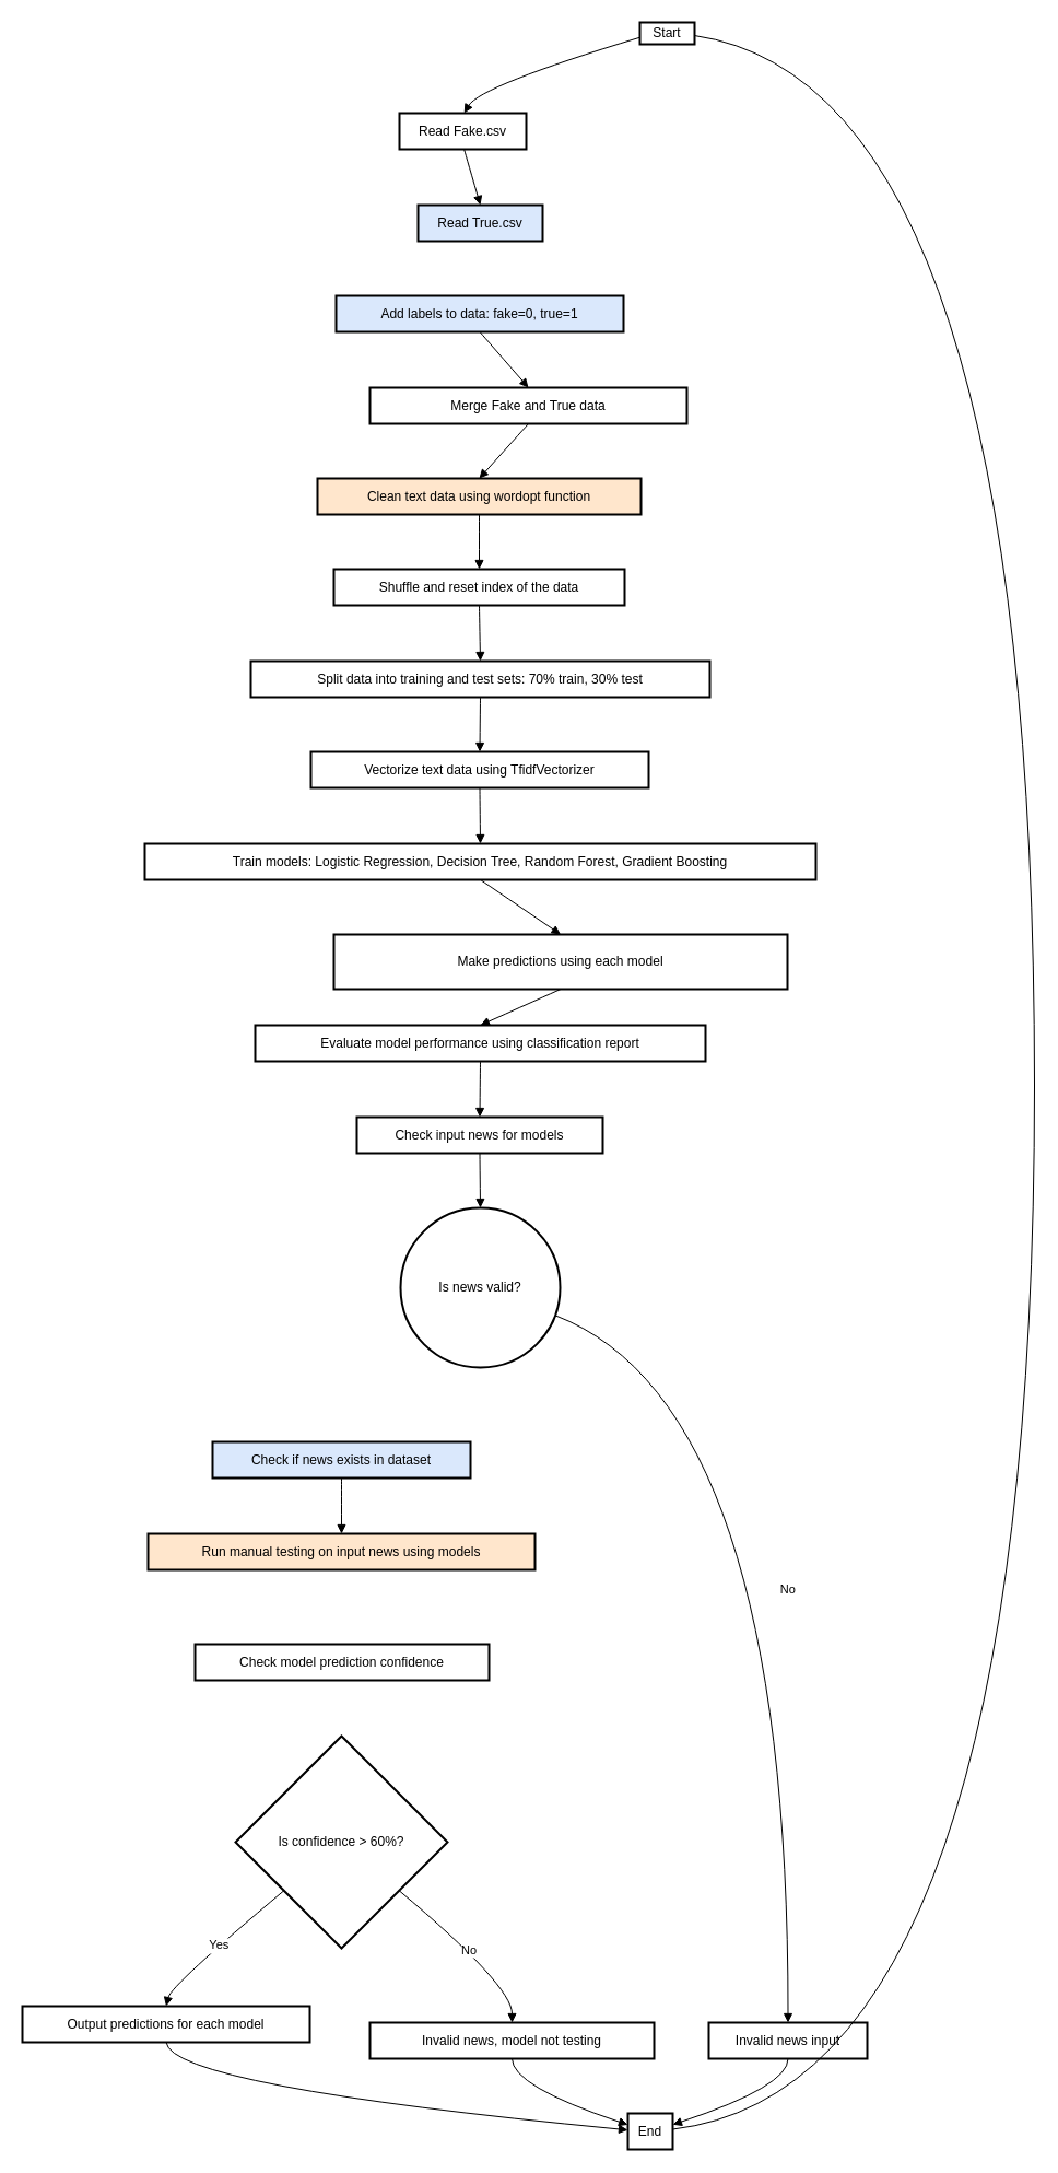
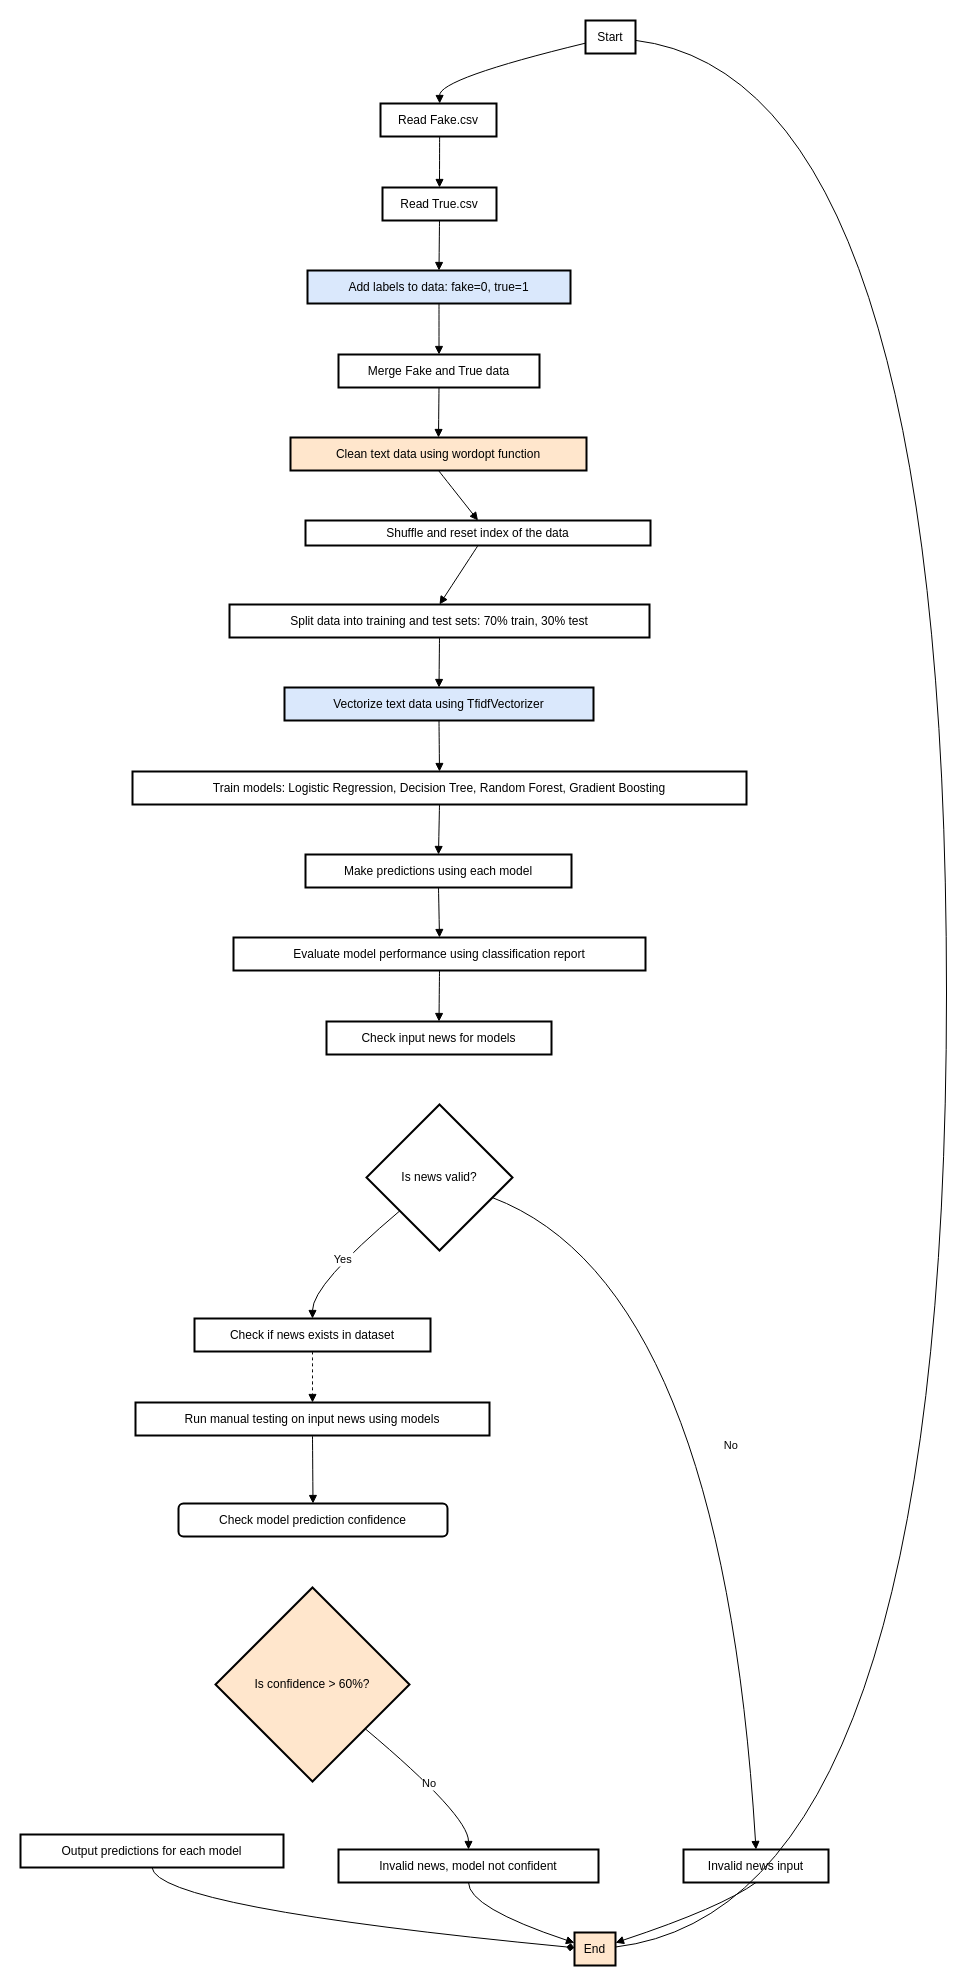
- <mxCell id="2" value="Start" style="whiteSpace=wrap;strokeWidth=2;" vertex="1" parent="1"><mxGeometry x="585" y="20" width="50" height="20" as="geometry" /></mxCell>
+ <mxCell id="2" value="Start" style="whiteSpace=wrap;strokeWidth=2;" vertex="1" parent="1"><mxGeometry x="585" y="20" width="50" height="33" as="geometry" /></mxCell>
- <mxCell id="3" value="Read Fake.csv" style="whiteSpace=wrap;strokeWidth=2;" vertex="1" parent="1"><mxGeometry x="365" y="103" width="116" height="33" as="geometry" /></mxCell>
+ <mxCell id="3" value="Read Fake.csv" style="whiteSpace=wrap;strokeWidth=2;" vertex="1" parent="1"><mxGeometry x="380" y="103" width="116" height="33" as="geometry" /></mxCell>
- <mxCell id="4" value="Read True.csv" style="whiteSpace=wrap;strokeWidth=2;fillColor=#dae8fc;" vertex="1" parent="1"><mxGeometry x="382" y="187" width="114" height="33" as="geometry" /></mxCell>
+ <mxCell id="4" value="Read True.csv" style="whiteSpace=wrap;strokeWidth=2;" vertex="1" parent="1"><mxGeometry x="382" y="187" width="114" height="33" as="geometry" /></mxCell>
+ <mxCell id="26" value="" style="curved=1;startArrow=none;endArrow=block;exitX=0.5;exitY=1.01;entryX=0.5;entryY=0.01;rounded=0;" edge="1" parent="1" source="4" target="5"><mxGeometry relative="1" as="geometry"><Array as="points" /></mxGeometry></mxCell>
- <mxCell id="6" value="Merge Fake and True data" style="whiteSpace=wrap;strokeWidth=2;" vertex="1" parent="1"><mxGeometry x="338" y="354" width="290" height="33" as="geometry" /></mxCell>
+ <mxCell id="6" value="Merge Fake and True data" style="whiteSpace=wrap;strokeWidth=2;" vertex="1" parent="1"><mxGeometry x="338" y="354" width="201" height="33" as="geometry" /></mxCell>
- <mxCell id="8" value="Shuffle and reset index of the data" style="whiteSpace=wrap;strokeWidth=2;" vertex="1" parent="1"><mxGeometry x="305" y="520" width="266" height="33" as="geometry" /></mxCell>
+ <mxCell id="8" value="Shuffle and reset index of the data" style="whiteSpace=wrap;strokeWidth=2;" vertex="1" parent="1"><mxGeometry x="305" y="520" width="345" height="25" as="geometry" /></mxCell>
- <mxCell id="10" value="Vectorize text data using TfidfVectorizer" style="whiteSpace=wrap;strokeWidth=2;" vertex="1" parent="1"><mxGeometry x="284" y="687" width="309" height="33" as="geometry" /></mxCell>
+ <mxCell id="10" value="Vectorize text data using TfidfVectorizer" style="whiteSpace=wrap;strokeWidth=2;fillColor=#dae8fc;" vertex="1" parent="1"><mxGeometry x="284" y="687" width="309" height="33" as="geometry" /></mxCell>
- <mxCell id="12" value="Make predictions using each model" style="whiteSpace=wrap;strokeWidth=2;" vertex="1" parent="1"><mxGeometry x="305" y="854" width="415" height="50" as="geometry" /></mxCell>
+ <mxCell id="12" value="Make predictions using each model" style="whiteSpace=wrap;strokeWidth=2;" vertex="1" parent="1"><mxGeometry x="305" y="854" width="266" height="33" as="geometry" /></mxCell>
- <mxCell id="36" value="" style="curved=1;startArrow=none;endArrow=block;exitX=0.5;exitY=1.01;entryX=0.5;entryY=0;rounded=0;" edge="1" parent="1" source="14" target="15"><mxGeometry relative="1" as="geometry"><Array as="points" /></mxGeometry></mxCell>
- <mxCell id="15" value="Is news valid?" style="ellipse;strokeWidth=2;whiteSpace=wrap;" vertex="1" parent="1"><mxGeometry x="366" y="1104" width="146" height="146" as="geometry" /></mxCell>
+ <mxCell id="15" value="Is news valid?" style="rhombus;strokeWidth=2;whiteSpace=wrap;" vertex="1" parent="1"><mxGeometry x="366" y="1104" width="146" height="146" as="geometry" /></mxCell>
+ <mxCell id="37" value="Yes" style="curved=1;startArrow=none;endArrow=block;exitX=0;exitY=0.92;entryX=0.5;entryY=0.01;rounded=0;" edge="1" parent="1" source="15" target="16"><mxGeometry relative="1" as="geometry"><Array as="points"><mxPoint x="312" y="1284" /></Array></mxGeometry></mxCell>
- <mxCell id="16" value="Check if news exists in dataset" style="whiteSpace=wrap;strokeWidth=2;fillColor=#dae8fc;" vertex="1" parent="1"><mxGeometry x="194" y="1318" width="236" height="33" as="geometry" /></mxCell>
+ <mxCell id="16" value="Check if news exists in dataset" style="whiteSpace=wrap;strokeWidth=2;" vertex="1" parent="1"><mxGeometry x="194" y="1318" width="236" height="33" as="geometry" /></mxCell>
- <mxCell id="39" value="" style="curved=1;startArrow=none;endArrow=block;exitX=0.5;exitY=1.02;entryX=0.5;entryY=-0.01;rounded=0;" edge="1" parent="1" source="16" target="18"><mxGeometry relative="1" as="geometry"><Array as="points" /></mxGeometry></mxCell>
+ <mxCell id="39" value="" style="curved=1;startArrow=none;endArrow=block;exitX=0.5;exitY=1.02;entryX=0.5;entryY=-0.01;rounded=0;dashed=1;" edge="1" parent="1" source="16" target="18"><mxGeometry relative="1" as="geometry"><Array as="points" /></mxGeometry></mxCell>
- <mxCell id="18" value="Run manual testing on input news using models" style="whiteSpace=wrap;strokeWidth=2;fillColor=#ffe6cc;" vertex="1" parent="1"><mxGeometry x="135" y="1402" width="354" height="33" as="geometry" /></mxCell>
+ <mxCell id="18" value="Run manual testing on input news using models" style="whiteSpace=wrap;strokeWidth=2;" vertex="1" parent="1"><mxGeometry x="135" y="1402" width="354" height="33" as="geometry" /></mxCell>
+ <mxCell id="40" value="" style="curved=1;startArrow=none;endArrow=block;exitX=0.5;exitY=1;entryX=0.5;entryY=0.01;rounded=0;" edge="1" parent="1" source="18" target="19"><mxGeometry relative="1" as="geometry"><Array as="points" /></mxGeometry></mxCell>
- <mxCell id="19" value="Check model prediction confidence" style="whiteSpace=wrap;strokeWidth=2;" vertex="1" parent="1"><mxGeometry x="178" y="1503" width="269" height="33" as="geometry" /></mxCell>
+ <mxCell id="19" value="Check model prediction confidence" style="whiteSpace=wrap;strokeWidth=2;rounded=1;" vertex="1" parent="1"><mxGeometry x="178" y="1503" width="269" height="33" as="geometry" /></mxCell>
- <mxCell id="20" value="Is confidence &gt; 60%?" style="rhombus;strokeWidth=2;whiteSpace=wrap;" vertex="1" parent="1"><mxGeometry x="215" y="1587" width="194" height="194" as="geometry" /></mxCell>
+ <mxCell id="20" value="Is confidence &gt; 60%?" style="rhombus;strokeWidth=2;whiteSpace=wrap;fillColor=#ffe6cc;" vertex="1" parent="1"><mxGeometry x="215" y="1587" width="194" height="194" as="geometry" /></mxCell>
- <mxCell id="41" value="Yes" style="curved=1;startArrow=none;endArrow=block;exitX=0;exitY=0.92;entryX=0.5;entryY=0;rounded=0;" edge="1" parent="1" source="20" target="21"><mxGeometry relative="1" as="geometry"><Array as="points"><mxPoint x="156" y="1815" /></Array></mxGeometry></mxCell>
- <mxCell id="17" value="Invalid news input" style="whiteSpace=wrap;strokeWidth=2;" vertex="1" parent="1"><mxGeometry x="648" y="1849" width="145" height="33" as="geometry" /></mxCell>
+ <mxCell id="17" value="Invalid news input" style="whiteSpace=wrap;strokeWidth=2;" vertex="1" parent="1"><mxGeometry x="683" y="1849" width="145" height="33" as="geometry" /></mxCell>
- <mxCell id="22" value="Invalid news, model not testing" style="whiteSpace=wrap;strokeWidth=2;" vertex="1" parent="1"><mxGeometry x="338" y="1849" width="260" height="33" as="geometry" /></mxCell>
+ <mxCell id="22" value="Invalid news, model not confident" style="whiteSpace=wrap;strokeWidth=2;" vertex="1" parent="1"><mxGeometry x="338" y="1849" width="260" height="33" as="geometry" /></mxCell>
- <mxCell id="43" value="" style="curved=1;startArrow=none;endArrow=block;exitX=0.5;exitY=1.01;entryX=-0.01;entryY=0.46;rounded=0;" edge="1" parent="1" source="21" target="23"><mxGeometry relative="1" as="geometry"><Array as="points"><mxPoint x="156" y="1907" /></Array></mxGeometry></mxCell>
+ <mxCell id="43" value="" style="curved=1;startArrow=none;endArrow=diamond;exitX=0.5;exitY=1.01;entryX=-0.01;entryY=0.46;rounded=0;" edge="1" parent="1" source="21" target="23"><mxGeometry relative="1" as="geometry"><Array as="points"><mxPoint x="156" y="1907" /></Array></mxGeometry></mxCell>
- <mxCell id="23" value="End" style="whiteSpace=wrap;strokeWidth=2;" vertex="1" parent="1"><mxGeometry x="574" y="1932" width="41" height="33" as="geometry" /></mxCell>
+ <mxCell id="23" value="End" style="whiteSpace=wrap;strokeWidth=2;fillColor=#ffe6cc;" vertex="1" parent="1"><mxGeometry x="574" y="1932" width="41" height="33" as="geometry" /></mxCell>
